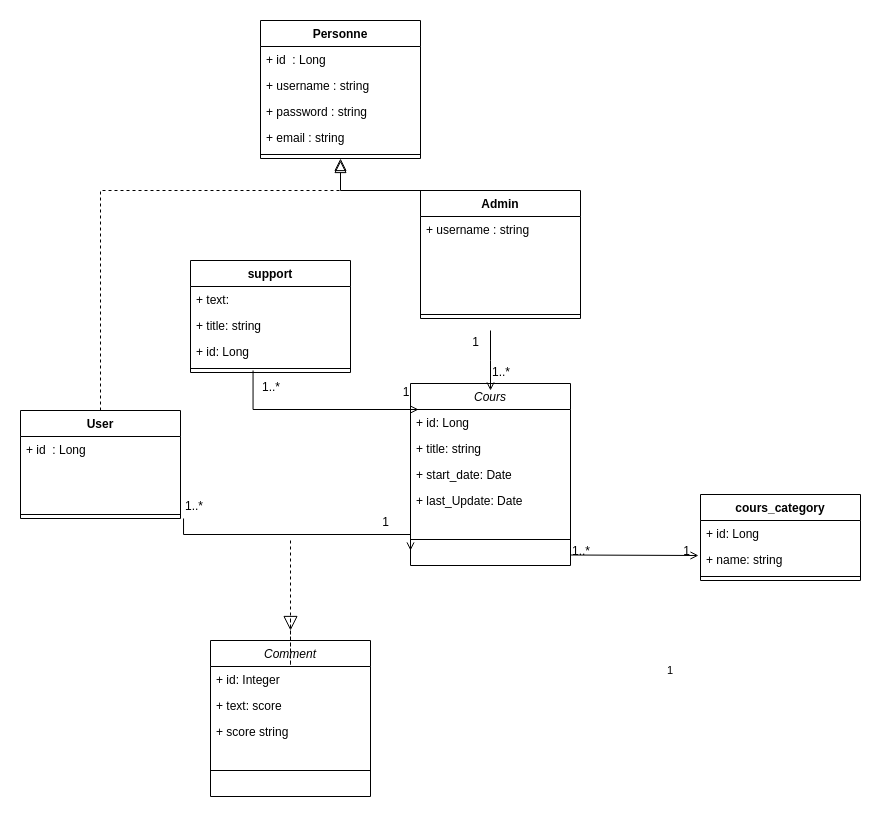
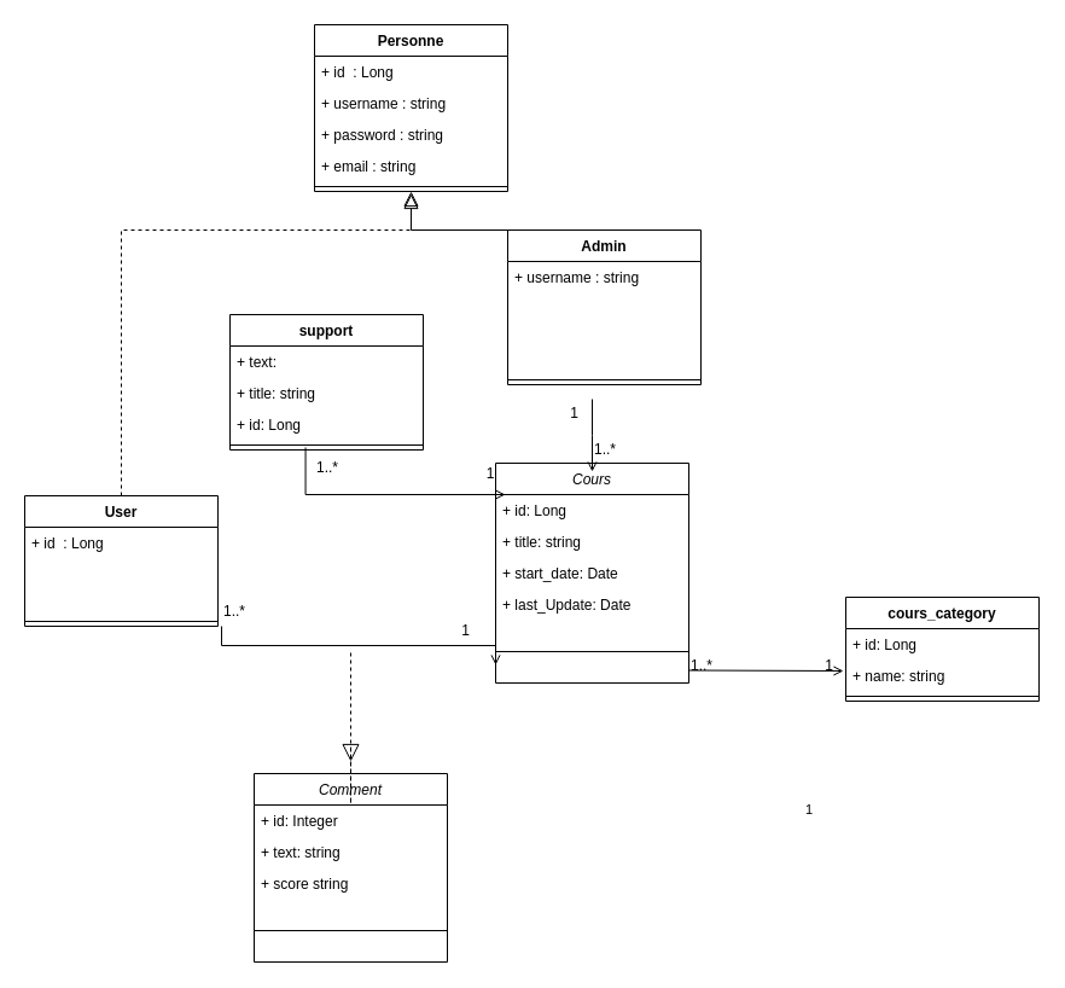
- <mxCell id="22" value="+ text: score" style="text;strokeColor=none;fillColor=none;align=left;verticalAlign=top;spacingLeft=4;spacingRight=4;overflow=hidden;rotatable=0;points=[[0,0.5],[1,0.5]];portConstraint=eastwest;" parent="20" vertex="1"><mxGeometry y="52" width="160" height="26" as="geometry" /></mxCell>
+ <mxCell id="22" value="+ text: string" style="text;strokeColor=none;fillColor=none;align=left;verticalAlign=top;spacingLeft=4;spacingRight=4;overflow=hidden;rotatable=0;points=[[0,0.5],[1,0.5]];portConstraint=eastwest;" parent="20" vertex="1"><mxGeometry y="52" width="160" height="26" as="geometry" /></mxCell>
